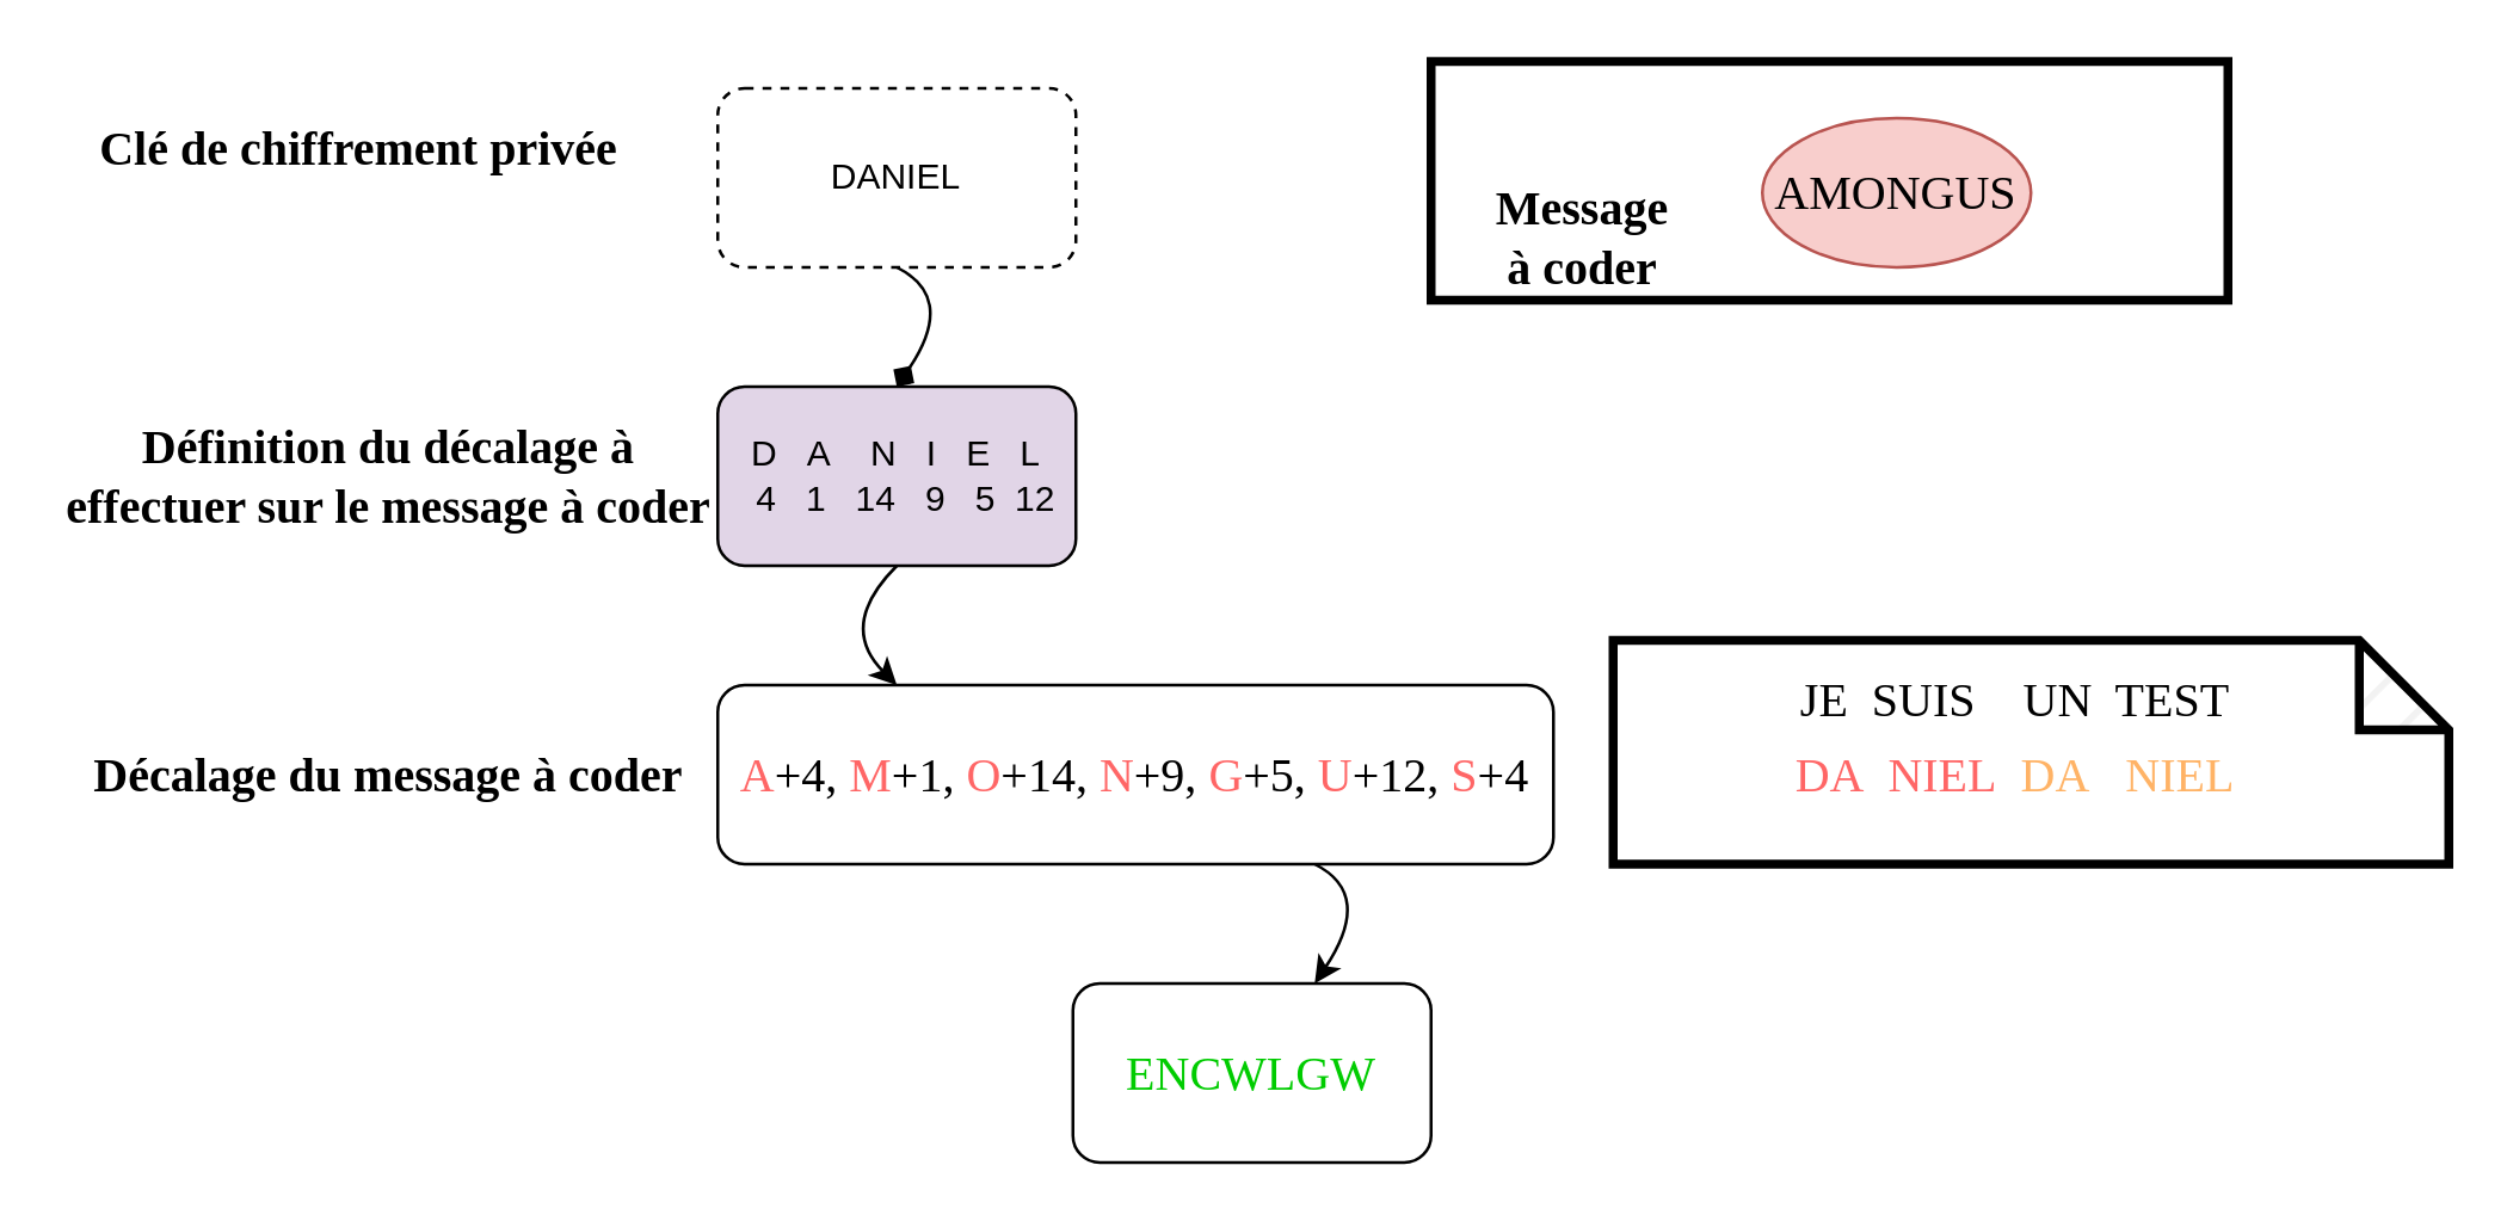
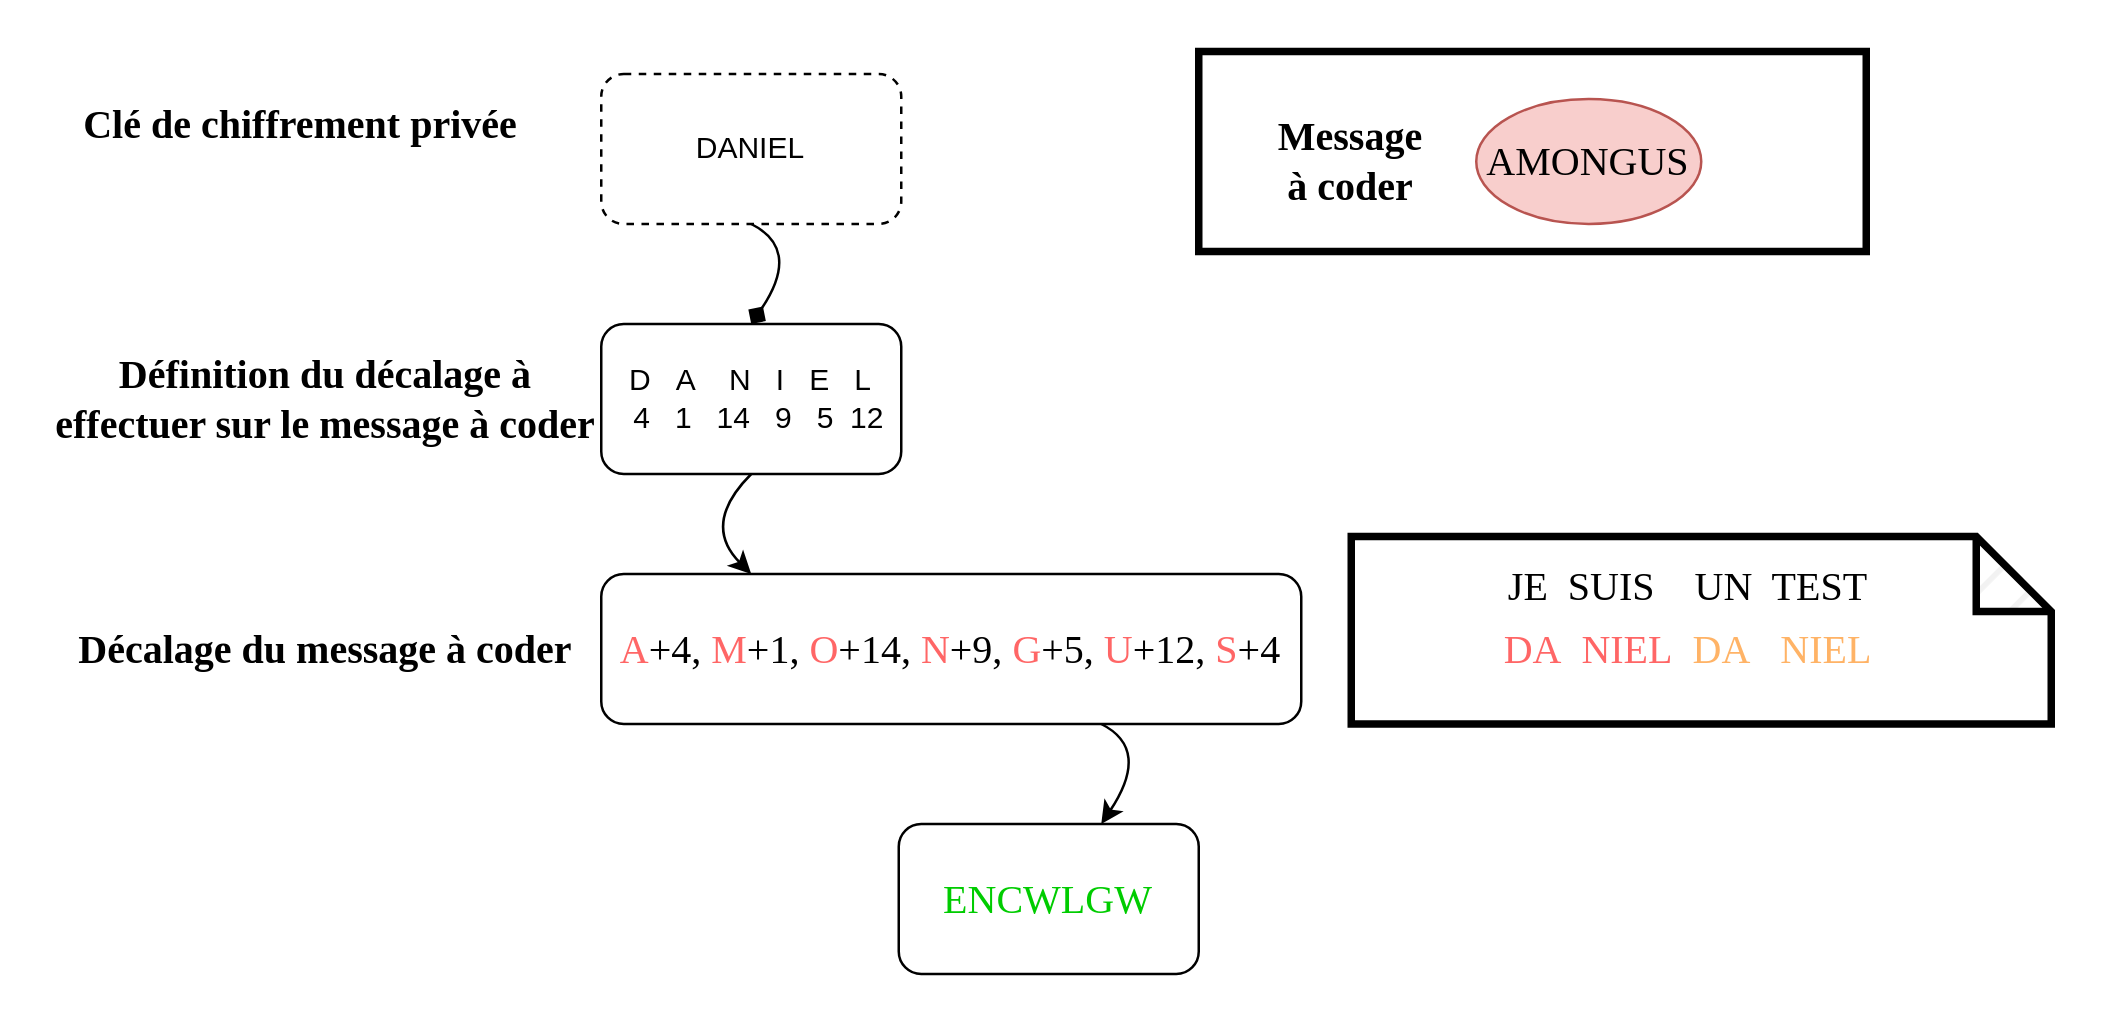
- <mxCell id="13" value="&lt;b&gt;Message à coder&lt;/b&gt;" style="text;html=1;strokeColor=none;fillColor=none;align=center;verticalAlign=middle;whiteSpace=wrap;rounded=0;fontFamily=Times New Roman;fontSize=16;" parent="1" vertex="1"><mxGeometry x="500" y="64" width="60" height="30" as="geometry" /></mxCell>
+ <mxCell id="13" value="&lt;b&gt;Message à coder&lt;/b&gt;" style="text;html=1;strokeColor=none;fillColor=none;align=center;verticalAlign=middle;whiteSpace=wrap;rounded=0;fontFamily=Times New Roman;fontSize=16;" parent="1" vertex="1"><mxGeometry x="510" y="49" width="60" height="30" as="geometry" /></mxCell>
- <mxCell id="3" value="D&amp;nbsp; &amp;nbsp;A&amp;nbsp; &amp;nbsp; N&amp;nbsp; &amp;nbsp;I&amp;nbsp; &amp;nbsp;E&amp;nbsp; &amp;nbsp;L&lt;br&gt;&amp;nbsp; 4&amp;nbsp; &amp;nbsp;1&amp;nbsp; &amp;nbsp;14&amp;nbsp; &amp;nbsp;9&amp;nbsp; &amp;nbsp;5&amp;nbsp; 12" style="rounded=1;whiteSpace=wrap;html=1;fillColor=#e1d5e7;" parent="1" vertex="1"><mxGeometry x="240" y="129" width="120" height="60" as="geometry" /></mxCell>
+ <mxCell id="3" value="D&amp;nbsp; &amp;nbsp;A&amp;nbsp; &amp;nbsp; N&amp;nbsp; &amp;nbsp;I&amp;nbsp; &amp;nbsp;E&amp;nbsp; &amp;nbsp;L&lt;br&gt;&amp;nbsp; 4&amp;nbsp; &amp;nbsp;1&amp;nbsp; &amp;nbsp;14&amp;nbsp; &amp;nbsp;9&amp;nbsp; &amp;nbsp;5&amp;nbsp; 12" style="rounded=1;whiteSpace=wrap;html=1;" parent="1" vertex="1"><mxGeometry x="240" y="129" width="120" height="60" as="geometry" /></mxCell>
